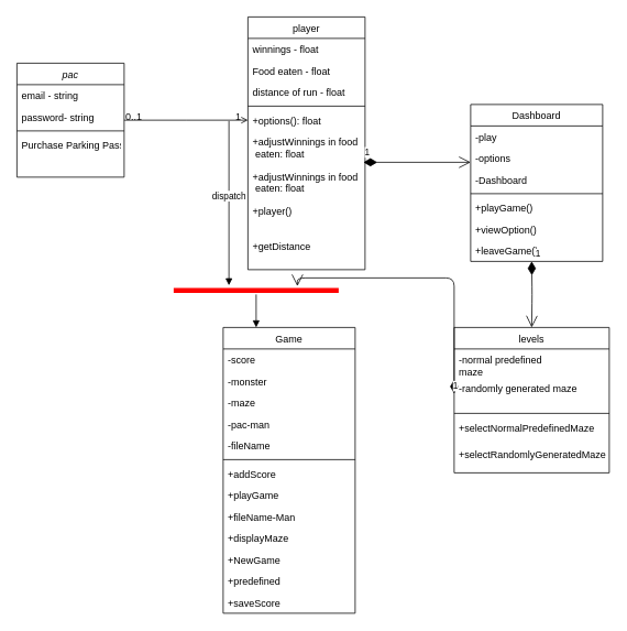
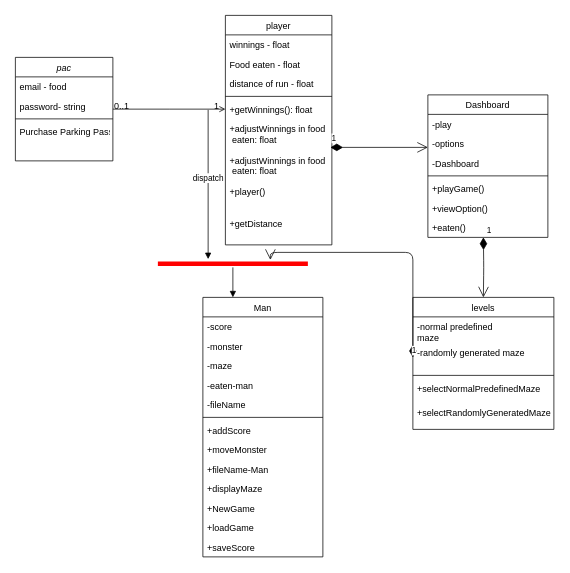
- <mxCell id="3" value="email - string" style="text;align=left;verticalAlign=top;spacingLeft=4;spacingRight=4;overflow=hidden;rotatable=0;points=[[0,0.5],[1,0.5]];portConstraint=eastwest;" parent="2" vertex="1"><mxGeometry y="26" width="130" height="26" as="geometry" /></mxCell>
+ <mxCell id="3" value="email - food" style="text;align=left;verticalAlign=top;spacingLeft=4;spacingRight=4;overflow=hidden;rotatable=0;points=[[0,0.5],[1,0.5]];portConstraint=eastwest;" parent="2" vertex="1"><mxGeometry y="26" width="130" height="26" as="geometry" /></mxCell>
- <mxCell id="20" value="+options(): float" style="text;align=left;verticalAlign=top;spacingLeft=4;spacingRight=4;overflow=hidden;rotatable=0;points=[[0,0.5],[1,0.5]];portConstraint=eastwest;" parent="15" vertex="1"><mxGeometry y="112" width="142" height="26" as="geometry" /></mxCell>
+ <mxCell id="20" value="+getWinnings(): float" style="text;align=left;verticalAlign=top;spacingLeft=4;spacingRight=4;overflow=hidden;rotatable=0;points=[[0,0.5],[1,0.5]];portConstraint=eastwest;" parent="15" vertex="1"><mxGeometry y="112" width="142" height="26" as="geometry" /></mxCell>
- <mxCell id="14" value="+leaveGame()" style="text;align=left;verticalAlign=top;spacingLeft=4;spacingRight=4;overflow=hidden;rotatable=0;points=[[0,0.5],[1,0.5]];portConstraint=eastwest;" vertex="1" parent="7"><mxGeometry y="164" width="160" height="26" as="geometry" /></mxCell>
+ <mxCell id="14" value="+eaten()" style="text;align=left;verticalAlign=top;spacingLeft=4;spacingRight=4;overflow=hidden;rotatable=0;points=[[0,0.5],[1,0.5]];portConstraint=eastwest;" vertex="1" parent="7"><mxGeometry y="164" width="160" height="26" as="geometry" /></mxCell>
- <mxCell id="36" value="Game" style="swimlane;fontStyle=0;align=center;verticalAlign=top;childLayout=stackLayout;horizontal=1;startSize=26;horizontalStack=0;resizeParent=1;resizeLast=0;collapsible=1;marginBottom=0;rounded=0;shadow=0;strokeWidth=1;" vertex="1" parent="1"><mxGeometry x="270" y="396" width="160" height="346" as="geometry"><mxRectangle x="130" y="380" width="160" height="26" as="alternateBounds" /></mxGeometry></mxCell>
+ <mxCell id="36" value="Man" style="swimlane;fontStyle=0;align=center;verticalAlign=top;childLayout=stackLayout;horizontal=1;startSize=26;horizontalStack=0;resizeParent=1;resizeLast=0;collapsible=1;marginBottom=0;rounded=0;shadow=0;strokeWidth=1;" vertex="1" parent="1"><mxGeometry x="270" y="396" width="160" height="346" as="geometry"><mxRectangle x="130" y="380" width="160" height="26" as="alternateBounds" /></mxGeometry></mxCell>
- <mxCell id="40" value="-pac-man" style="text;align=left;verticalAlign=top;spacingLeft=4;spacingRight=4;overflow=hidden;rotatable=0;points=[[0,0.5],[1,0.5]];portConstraint=eastwest;rounded=0;shadow=0;html=0;" vertex="1" parent="36"><mxGeometry y="104" width="160" height="26" as="geometry" /></mxCell>
+ <mxCell id="40" value="-eaten-man" style="text;align=left;verticalAlign=top;spacingLeft=4;spacingRight=4;overflow=hidden;rotatable=0;points=[[0,0.5],[1,0.5]];portConstraint=eastwest;rounded=0;shadow=0;html=0;" vertex="1" parent="36"><mxGeometry y="104" width="160" height="26" as="geometry" /></mxCell>
- <mxCell id="44" value="+playGame" style="text;align=left;verticalAlign=top;spacingLeft=4;spacingRight=4;overflow=hidden;rotatable=0;points=[[0,0.5],[1,0.5]];portConstraint=eastwest;" vertex="1" parent="36"><mxGeometry y="190" width="160" height="26" as="geometry" /></mxCell>
+ <mxCell id="44" value="+moveMonster" style="text;align=left;verticalAlign=top;spacingLeft=4;spacingRight=4;overflow=hidden;rotatable=0;points=[[0,0.5],[1,0.5]];portConstraint=eastwest;" vertex="1" parent="36"><mxGeometry y="190" width="160" height="26" as="geometry" /></mxCell>
- <mxCell id="48" value="+predefined" style="text;align=left;verticalAlign=top;spacingLeft=4;spacingRight=4;overflow=hidden;rotatable=0;points=[[0,0.5],[1,0.5]];portConstraint=eastwest;" vertex="1" parent="36"><mxGeometry y="294" width="160" height="26" as="geometry" /></mxCell>
+ <mxCell id="48" value="+loadGame" style="text;align=left;verticalAlign=top;spacingLeft=4;spacingRight=4;overflow=hidden;rotatable=0;points=[[0,0.5],[1,0.5]];portConstraint=eastwest;" vertex="1" parent="36"><mxGeometry y="294" width="160" height="26" as="geometry" /></mxCell>
